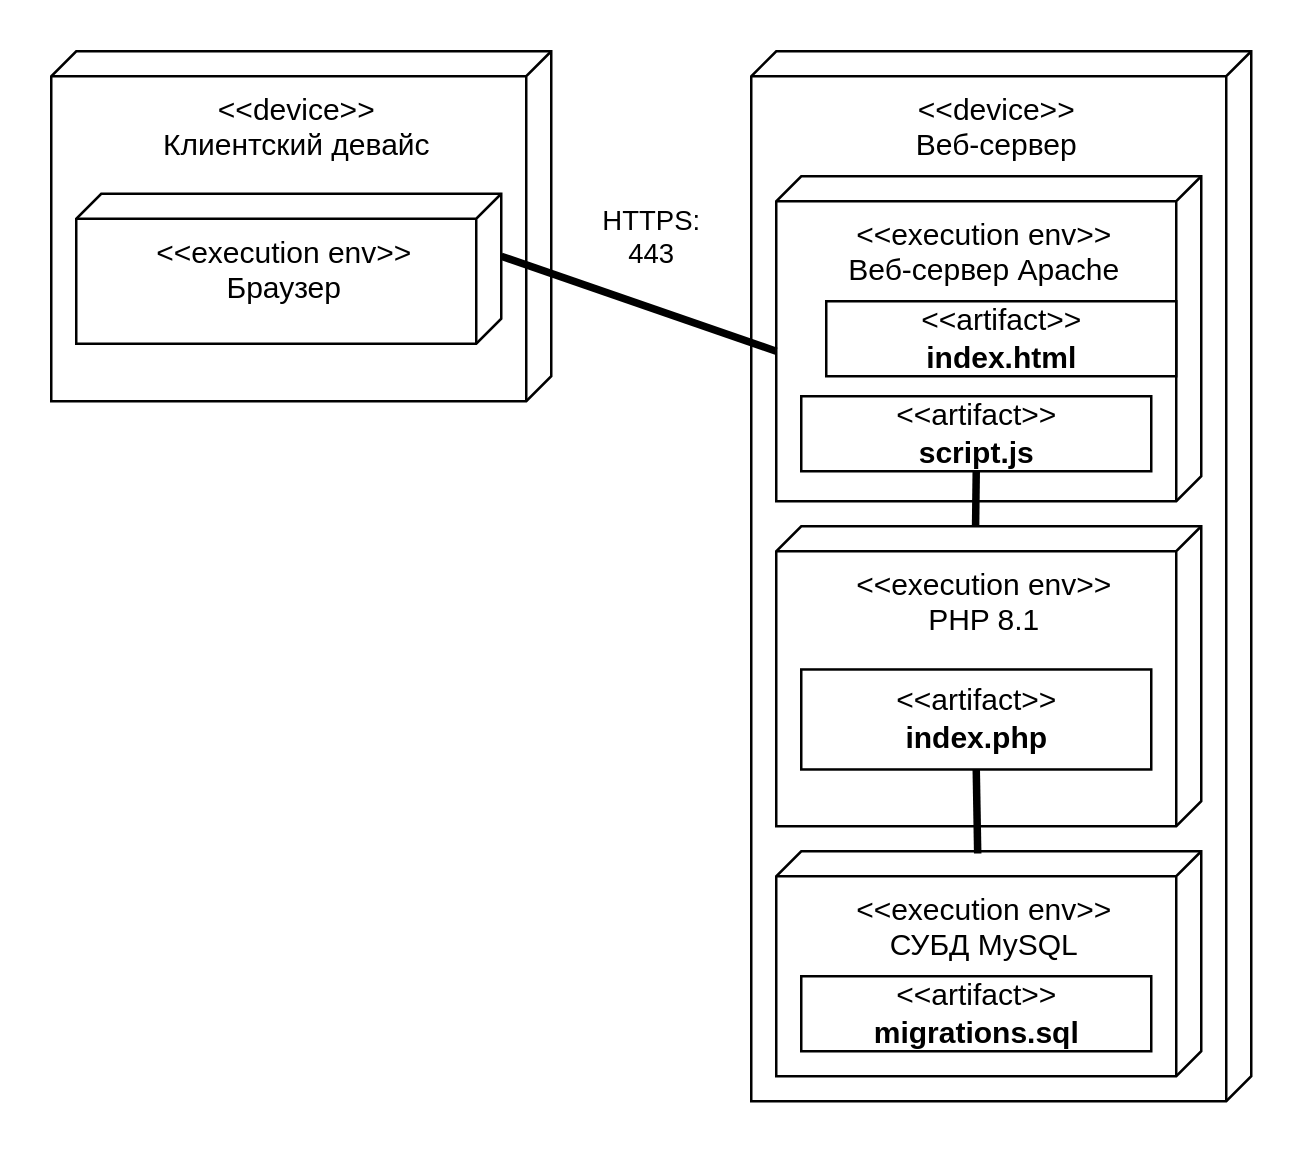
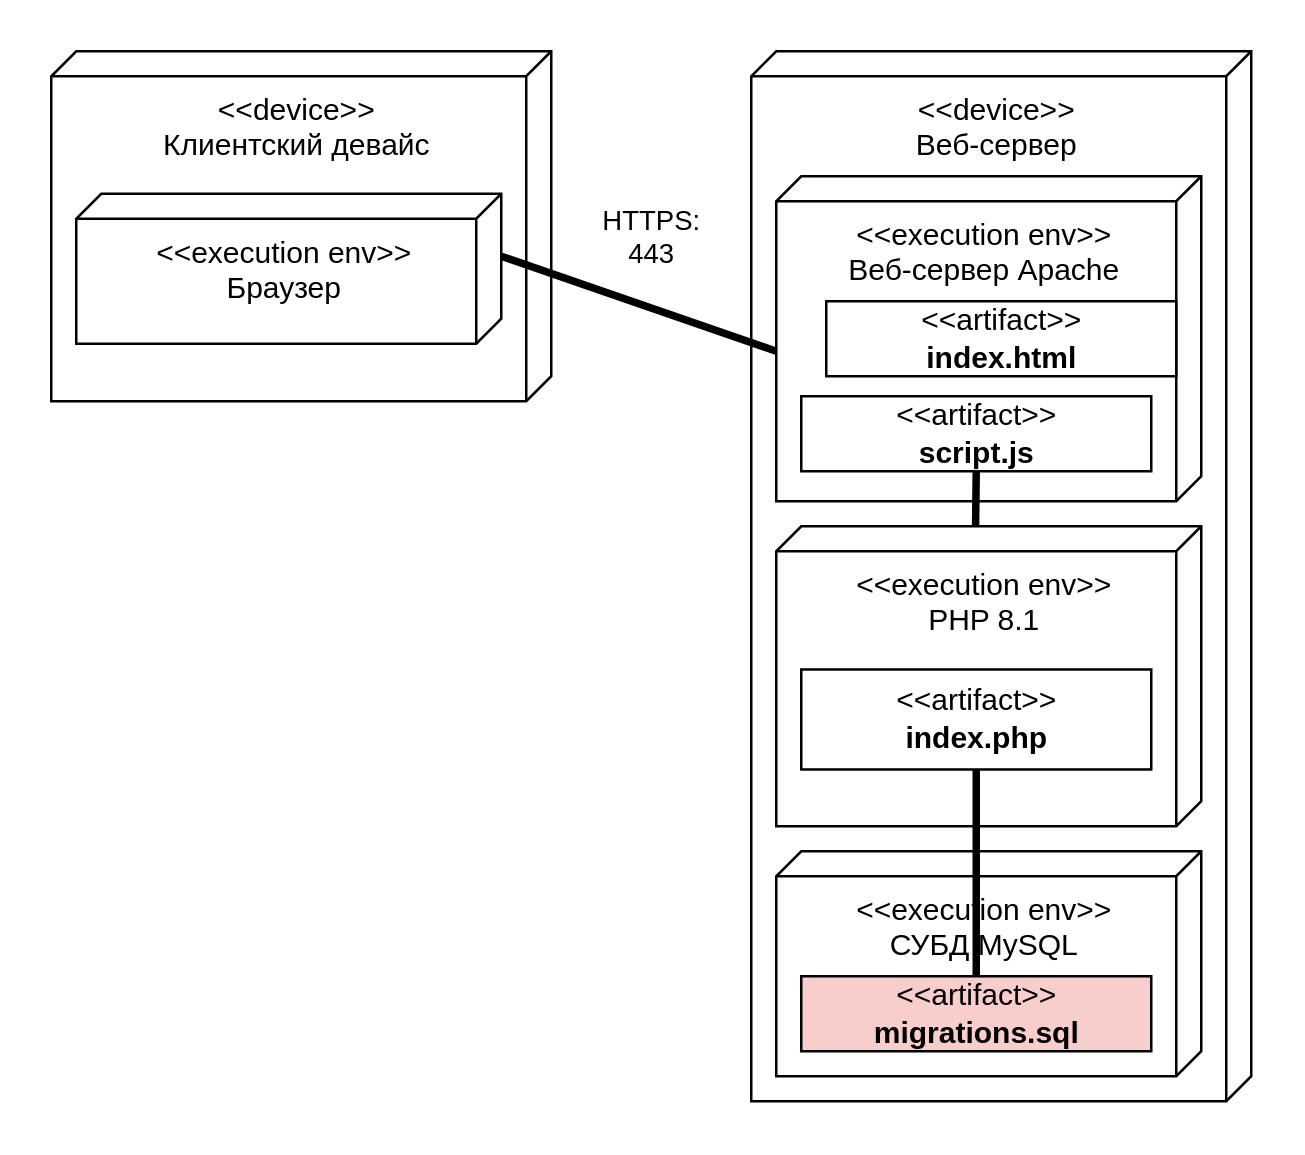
- <mxCell id="10" value="" style="endArrow=none;startArrow=none;endFill=0;startFill=0;endSize=8;html=1;verticalAlign=bottom;labelBackgroundColor=none;strokeWidth=3;rounded=0;exitX=0.5;exitY=1;exitDx=0;exitDy=0;entryX=0.01;entryY=0.526;entryDx=0;entryDy=0;entryPerimeter=0;" parent="2" source="5" target="8" edge="1"><mxGeometry width="160" relative="1" as="geometry"><mxPoint x="-70" y="92" as="sourcePoint" /><mxPoint x="20" y="130" as="targetPoint" /></mxGeometry></mxCell>
+ <mxCell id="10" value="" style="endArrow=none;startArrow=none;endFill=0;startFill=0;endSize=8;html=1;verticalAlign=bottom;labelBackgroundColor=none;strokeWidth=3;rounded=0;exitX=0.5;exitY=1;exitDx=0;exitDy=0;" parent="2" source="5" target="9" edge="1"><mxGeometry width="160" relative="1" as="geometry"><mxPoint x="-70" y="92" as="sourcePoint" /><mxPoint x="20" y="130" as="targetPoint" /></mxGeometry></mxCell>
- <mxCell id="9" value="&amp;lt;&amp;lt;artifact&amp;gt;&amp;gt;&lt;br&gt;&lt;b&gt;migrations.sql&lt;br&gt;&lt;/b&gt;" style="html=1;align=center;verticalAlign=middle;dashed=0;" parent="2" vertex="1"><mxGeometry x="20" y="370" width="140" height="30" as="geometry" /></mxCell>
+ <mxCell id="9" value="&amp;lt;&amp;lt;artifact&amp;gt;&amp;gt;&lt;br&gt;&lt;b&gt;migrations.sql&lt;br&gt;&lt;/b&gt;" style="html=1;align=center;verticalAlign=middle;dashed=0;fillColor=#f8cecc;" parent="2" vertex="1"><mxGeometry x="20" y="370" width="140" height="30" as="geometry" /></mxCell>
